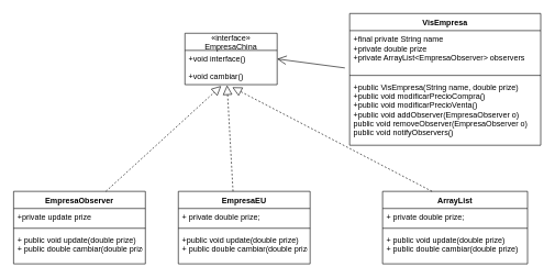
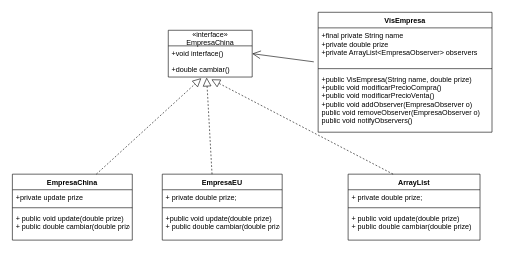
- <mxCell id="21" value="+void cambiar()" style="text;strokeColor=none;fillColor=none;align=left;verticalAlign=top;spacingLeft=4;spacingRight=4;overflow=hidden;rotatable=0;points=[[0,0.5],[1,0.5]];portConstraint=eastwest;" vertex="1" parent="19"><mxGeometry y="52" width="140" height="26" as="geometry" /></mxCell>
+ <mxCell id="21" value="+double cambiar()" style="text;strokeColor=none;fillColor=none;align=left;verticalAlign=top;spacingLeft=4;spacingRight=4;overflow=hidden;rotatable=0;points=[[0,0.5],[1,0.5]];portConstraint=eastwest;" vertex="1" parent="19"><mxGeometry y="52" width="140" height="26" as="geometry" /></mxCell>
- <mxCell id="2" value="EmpresaObserver" style="swimlane;fontStyle=1;align=center;verticalAlign=top;childLayout=stackLayout;horizontal=1;startSize=26;horizontalStack=0;resizeParent=1;resizeParentMax=0;resizeLast=0;collapsible=1;marginBottom=0;" vertex="1" parent="1"><mxGeometry x="20" y="290" width="200" height="110" as="geometry" /></mxCell>
+ <mxCell id="2" value="EmpresaChina" style="swimlane;fontStyle=1;align=center;verticalAlign=top;childLayout=stackLayout;horizontal=1;startSize=26;horizontalStack=0;resizeParent=1;resizeParentMax=0;resizeLast=0;collapsible=1;marginBottom=0;" vertex="1" parent="1"><mxGeometry x="20" y="290" width="200" height="110" as="geometry" /></mxCell>
